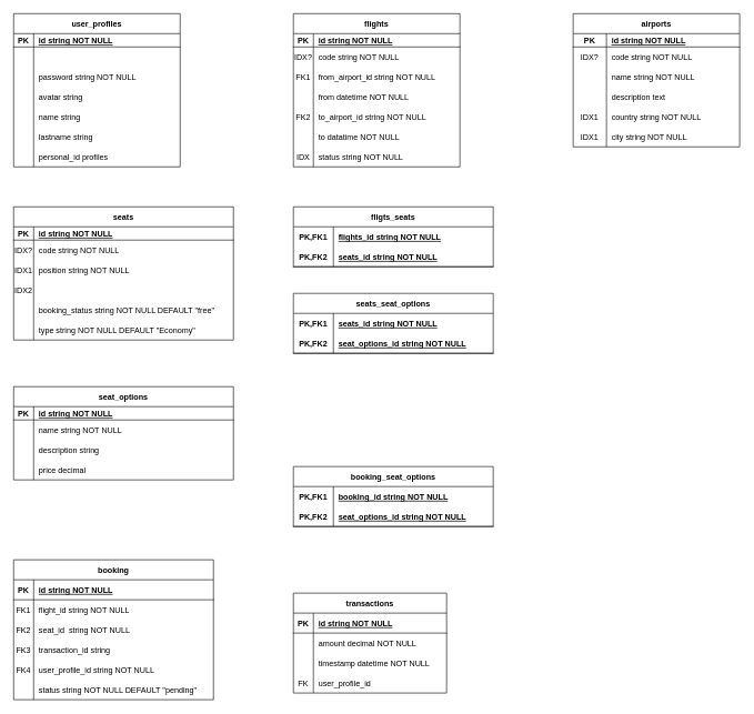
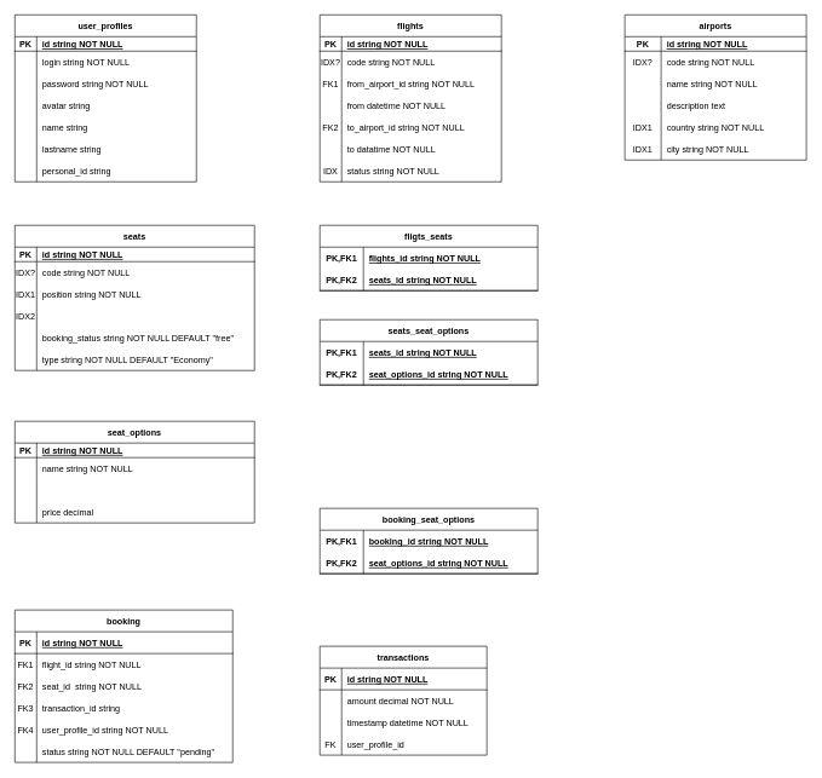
+ <mxCell id="8" value="login string NOT NULL" style="shape=partialRectangle;overflow=hidden;connectable=0;fillColor=none;top=0;left=0;bottom=0;right=0;align=left;spacingLeft=6;" parent="6" vertex="1"><mxGeometry x="30" width="220" height="30" as="geometry"><mxRectangle width="220" height="30" as="alternateBounds" /></mxGeometry></mxCell>
- <mxCell id="23" value="personal_id profiles" style="shape=partialRectangle;overflow=hidden;connectable=0;fillColor=none;top=0;left=0;bottom=0;right=0;align=left;spacingLeft=6;" parent="21" vertex="1"><mxGeometry x="30" width="220" height="30" as="geometry"><mxRectangle width="220" height="30" as="alternateBounds" /></mxGeometry></mxCell>
+ <mxCell id="23" value="personal_id string" style="shape=partialRectangle;overflow=hidden;connectable=0;fillColor=none;top=0;left=0;bottom=0;right=0;align=left;spacingLeft=6;" parent="21" vertex="1"><mxGeometry x="30" width="220" height="30" as="geometry"><mxRectangle width="220" height="30" as="alternateBounds" /></mxGeometry></mxCell>
- <mxCell id="73" value="description string" style="shape=partialRectangle;overflow=hidden;connectable=0;fillColor=none;top=0;left=0;bottom=0;right=0;align=left;spacingLeft=6;" parent="71" vertex="1"><mxGeometry x="30" width="300" height="30" as="geometry"><mxRectangle width="300" height="30" as="alternateBounds" /></mxGeometry></mxCell>
